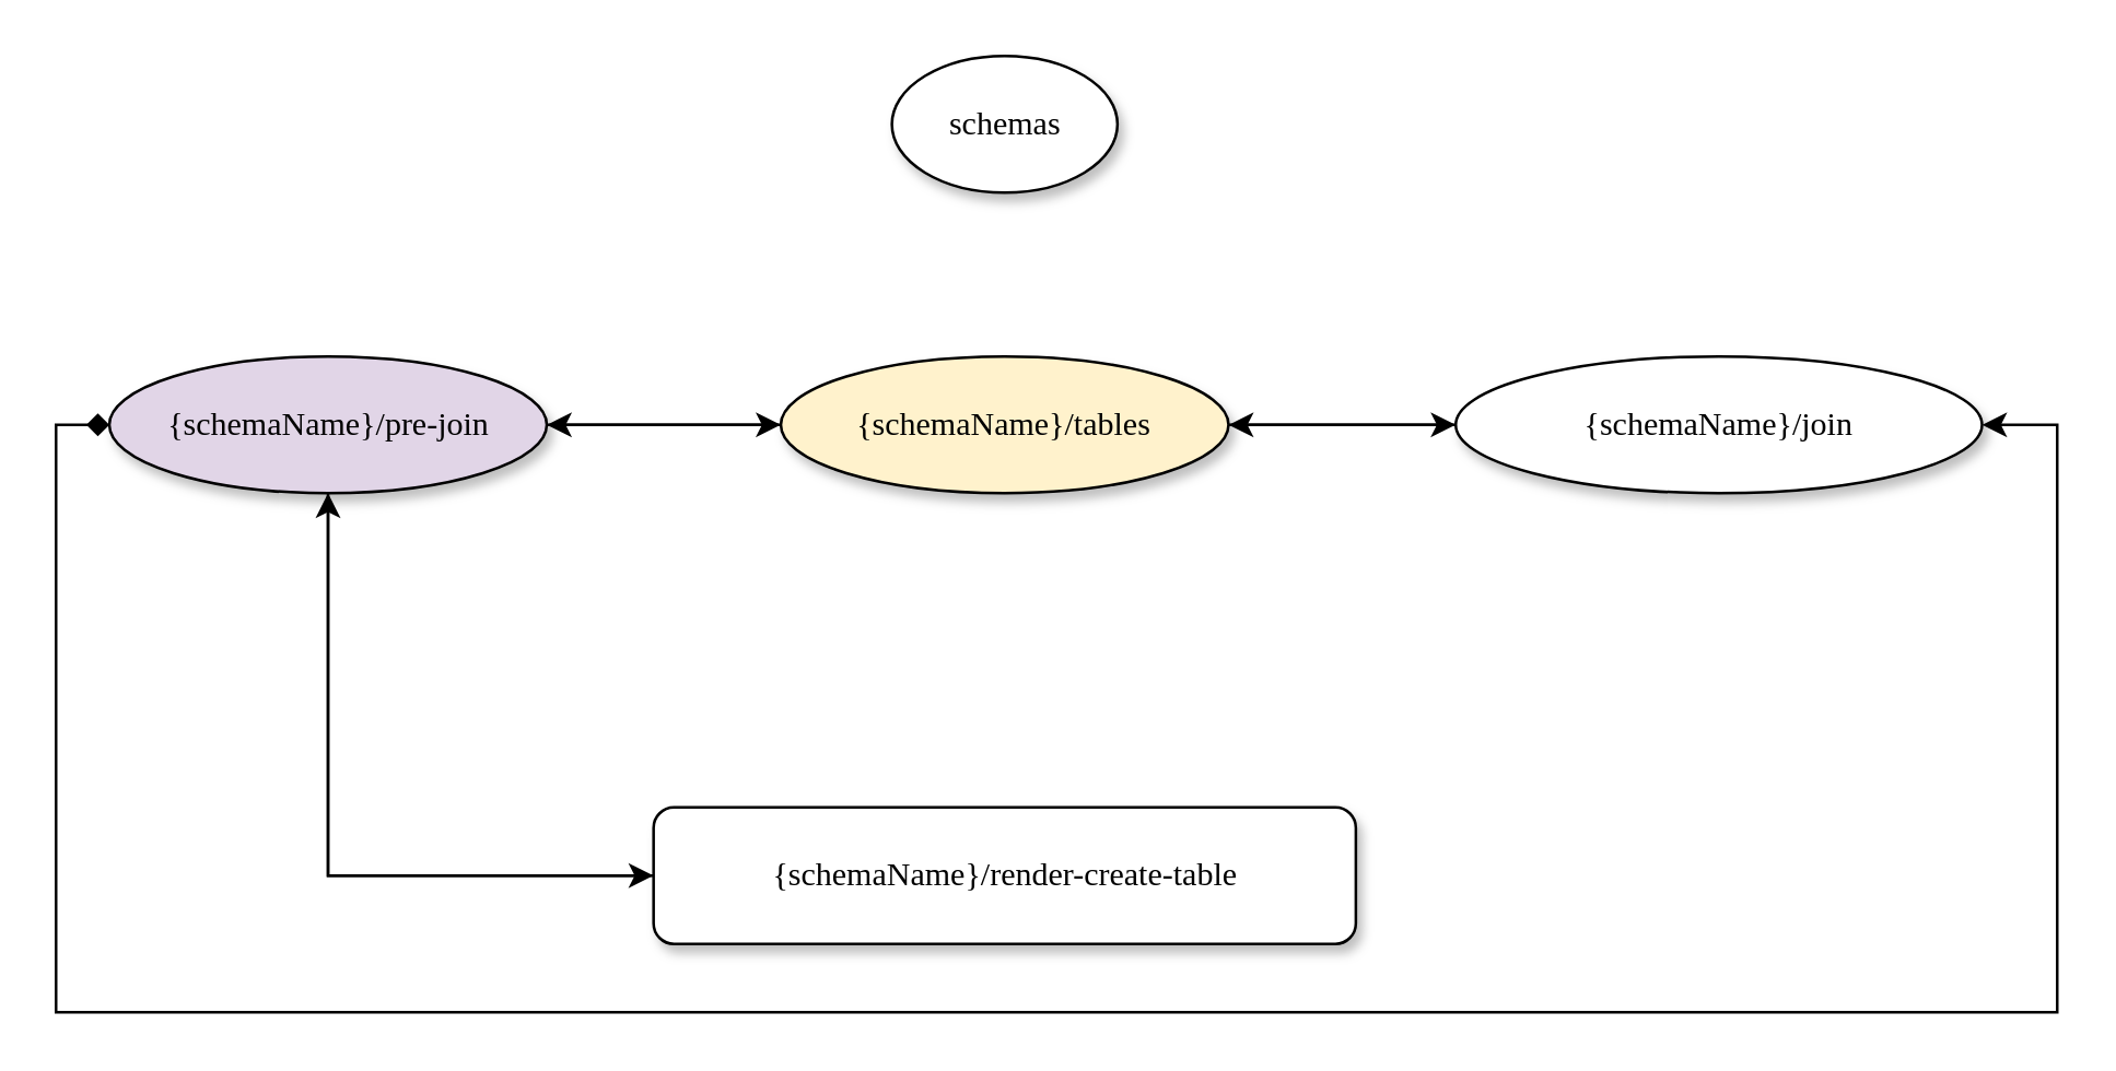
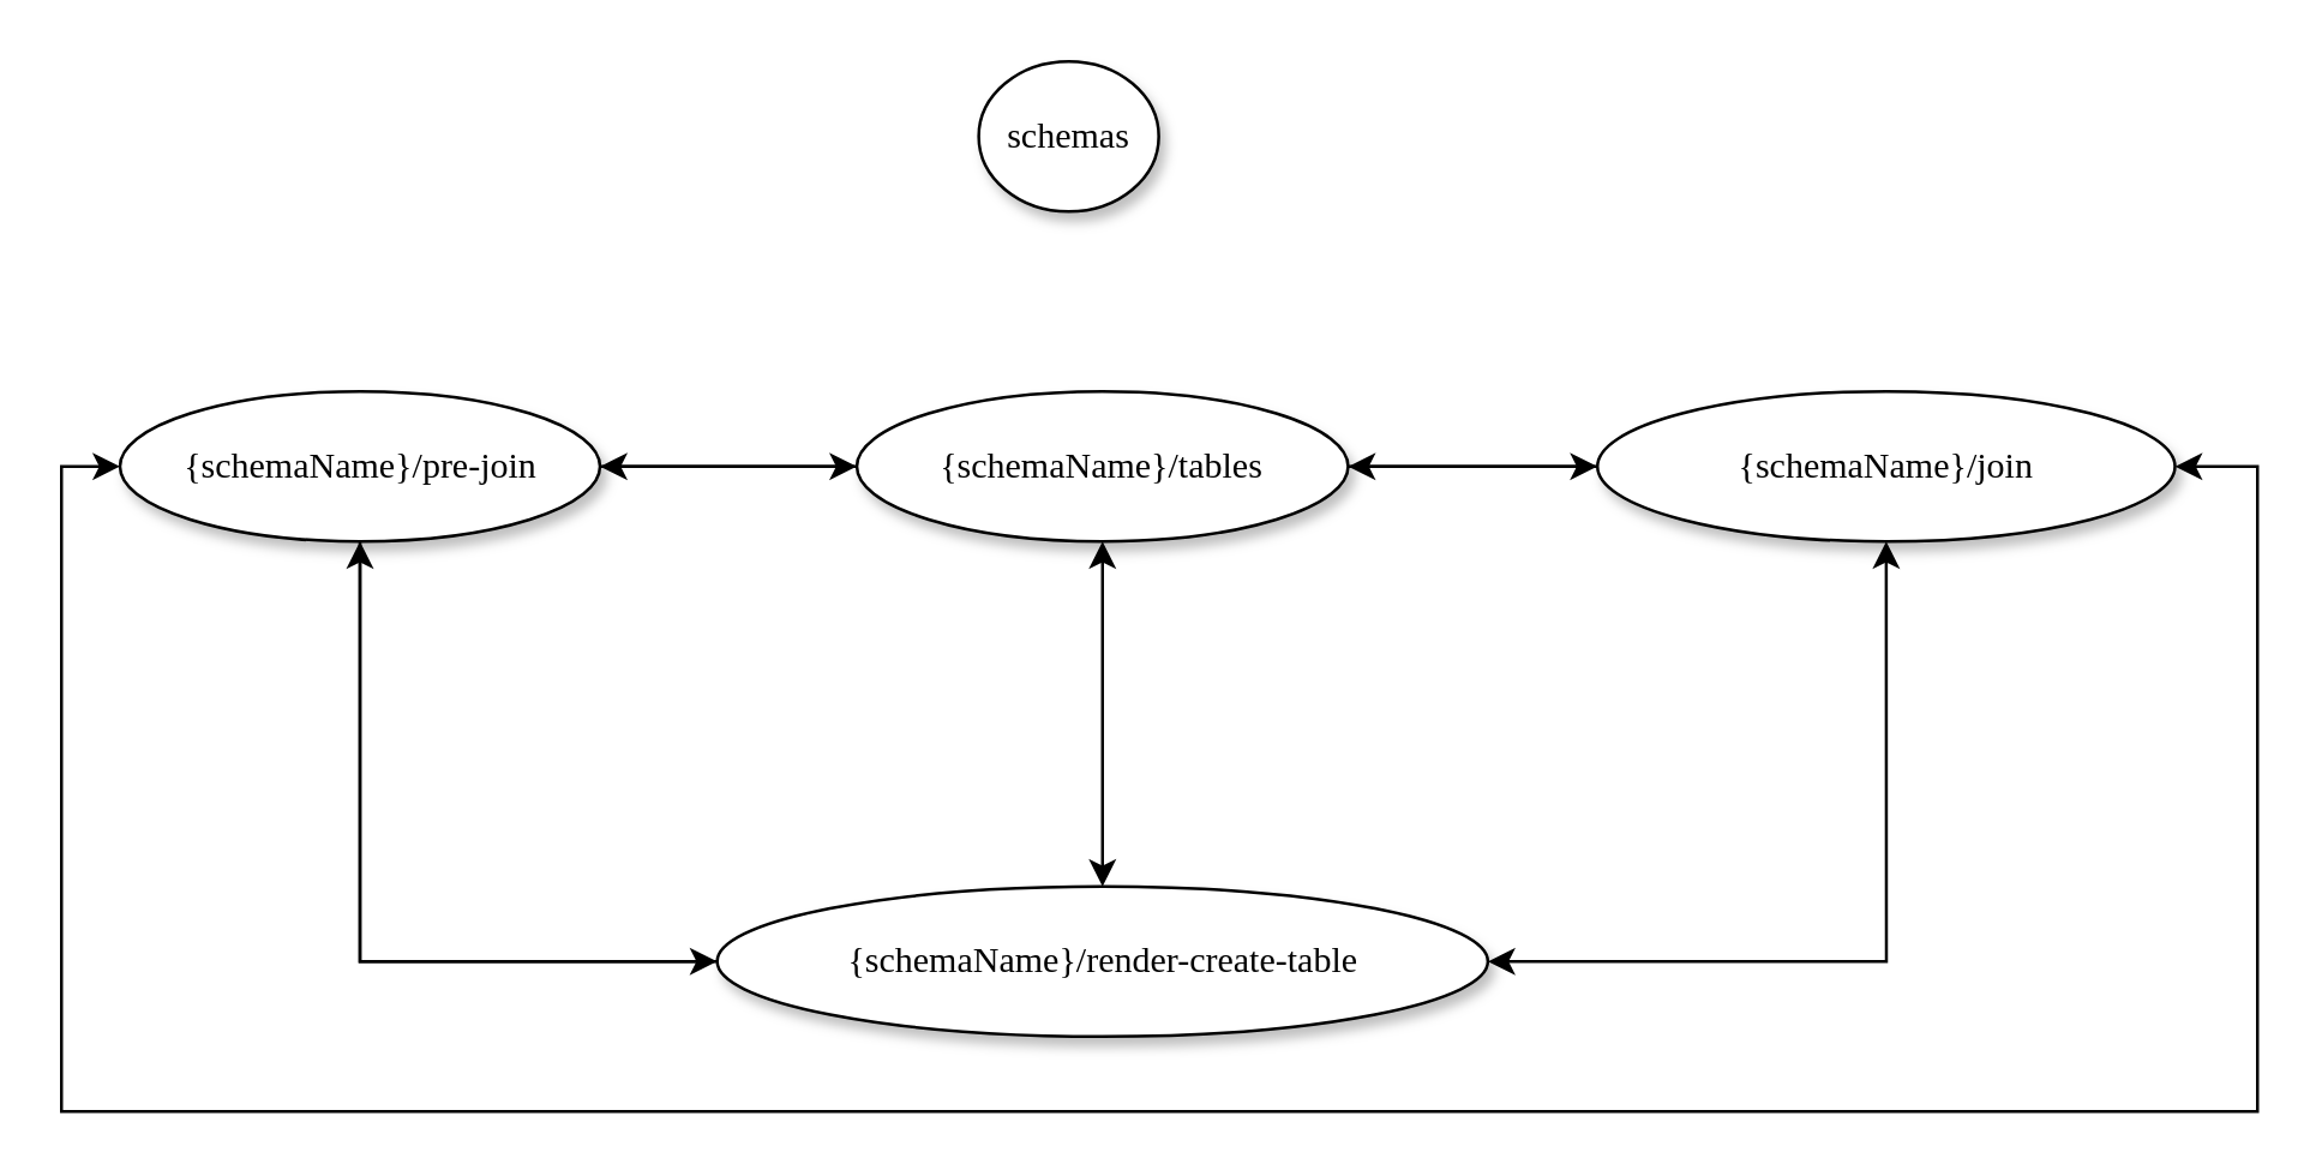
- <mxCell id="2" value="&lt;span&gt;schemas&lt;/span&gt;" style="ellipse;whiteSpace=wrap;html=1;rounded=0;shadow=1;comic=0;labelBackgroundColor=none;strokeWidth=1;fontFamily=Verdana;fontSize=12;align=center;" parent="1" vertex="1"><mxGeometry x="325.75" y="20" width="82.5" height="50" as="geometry" /></mxCell>
+ <mxCell id="2" value="&lt;span&gt;schemas&lt;/span&gt;" style="ellipse;whiteSpace=wrap;html=1;rounded=0;shadow=1;comic=0;labelBackgroundColor=none;strokeWidth=1;fontFamily=Verdana;fontSize=12;align=center;" parent="1" vertex="1"><mxGeometry x="325.75" y="20" width="60" height="50" as="geometry" /></mxCell>
- <mxCell id="12" style="edgeStyle=orthogonalEdgeStyle;rounded=0;orthogonalLoop=1;jettySize=auto;html=1;entryX=0;entryY=0.5;entryDx=0;entryDy=0;exitX=1;exitY=0.5;exitDx=0;exitDy=0;startArrow=classic;startFill=1;endArrow=diamond;" edge="1" parent="1" source="14" target="9"><mxGeometry relative="1" as="geometry"><mxPoint x="672" y="230" as="sourcePoint" /><Array as="points"><mxPoint x="752" y="155" /><mxPoint x="752" y="370" /><mxPoint x="20" y="370" /><mxPoint x="20" y="155" /></Array></mxGeometry></mxCell>
+ <mxCell id="12" style="edgeStyle=orthogonalEdgeStyle;rounded=0;orthogonalLoop=1;jettySize=auto;html=1;entryX=0;entryY=0.5;entryDx=0;entryDy=0;exitX=1;exitY=0.5;exitDx=0;exitDy=0;startArrow=classic;startFill=1;" edge="1" parent="1" source="14" target="9"><mxGeometry relative="1" as="geometry"><mxPoint x="672" y="230" as="sourcePoint" /><Array as="points"><mxPoint x="752" y="155" /><mxPoint x="752" y="370" /><mxPoint x="20" y="370" /><mxPoint x="20" y="155" /></Array></mxGeometry></mxCell>
- <mxCell id="9" value="&lt;span style=&quot;font-size: 12.0px;&quot;&gt;{schemaName}/&lt;/span&gt;pre-join" style="ellipse;whiteSpace=wrap;html=1;rounded=0;shadow=1;comic=0;labelBackgroundColor=none;strokeWidth=1;fontFamily=Verdana;fontSize=12;align=center;fillColor=#e1d5e7;" parent="1" vertex="1"><mxGeometry x="39.5" y="130" width="160" height="50" as="geometry" /></mxCell>
+ <mxCell id="9" value="&lt;span style=&quot;font-size: 12.0px;&quot;&gt;{schemaName}/&lt;/span&gt;pre-join" style="ellipse;whiteSpace=wrap;html=1;rounded=0;shadow=1;comic=0;labelBackgroundColor=none;strokeWidth=1;fontFamily=Verdana;fontSize=12;align=center;" parent="1" vertex="1"><mxGeometry x="39.5" y="130" width="160" height="50" as="geometry" /></mxCell>
- <mxCell id="6" value="&lt;span&gt;{schemaName}/tables&lt;/span&gt;" style="ellipse;whiteSpace=wrap;html=1;rounded=0;shadow=1;comic=0;labelBackgroundColor=none;strokeWidth=1;fontFamily=Verdana;fontSize=12;align=center;fillColor=#fff2cc;" parent="1" vertex="1"><mxGeometry x="285.13" y="130" width="163.75" height="50" as="geometry" /></mxCell>
+ <mxCell id="6" value="&lt;span&gt;{schemaName}/tables&lt;/span&gt;" style="ellipse;whiteSpace=wrap;html=1;rounded=0;shadow=1;comic=0;labelBackgroundColor=none;strokeWidth=1;fontFamily=Verdana;fontSize=12;align=center;" parent="1" vertex="1"><mxGeometry x="285.13" y="130" width="163.75" height="50" as="geometry" /></mxCell>
+ <mxCell id="5" style="edgeStyle=orthogonalEdgeStyle;rounded=0;orthogonalLoop=1;jettySize=auto;html=1;entryX=0.5;entryY=0;entryDx=0;entryDy=0;startArrow=classic;startFill=1;" edge="1" parent="1" source="6" target="11"><mxGeometry relative="1" as="geometry" /></mxCell>
+ <mxCell id="10" style="edgeStyle=orthogonalEdgeStyle;rounded=0;orthogonalLoop=1;jettySize=auto;html=1;startArrow=classic;startFill=1;" edge="1" parent="1" source="11" target="14"><mxGeometry relative="1" as="geometry" /></mxCell>
- <mxCell id="11" value="&lt;span&gt;{schemaName}/&lt;/span&gt;render-create-table" style="whiteSpace=wrap;html=1;shadow=1;comic=0;labelBackgroundColor=none;strokeWidth=1;fontFamily=Verdana;fontSize=12;align=center;rounded=1;" vertex="1" parent="1"><mxGeometry x="238.57" y="295" width="256.88" height="50" as="geometry" /></mxCell>
+ <mxCell id="11" value="&lt;span&gt;{schemaName}/&lt;/span&gt;render-create-table" style="ellipse;whiteSpace=wrap;html=1;rounded=0;shadow=1;comic=0;labelBackgroundColor=none;strokeWidth=1;fontFamily=Verdana;fontSize=12;align=center;" vertex="1" parent="1"><mxGeometry x="238.57" y="295" width="256.88" height="50" as="geometry" /></mxCell>
